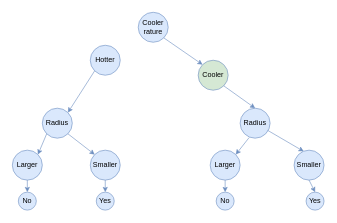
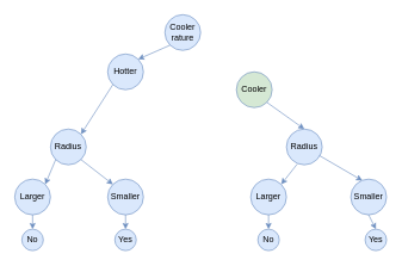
+ <mxCell id="11" value="" style="endArrow=classic;html=1;rounded=0;exitX=0;exitY=1;exitDx=0;exitDy=0;entryX=1;entryY=0;entryDx=0;entryDy=0;fillColor=#dae8fc;strokeColor=#6c8ebf;" edge="1" parent="1" source="2" target="4"><mxGeometry width="50" height="50" relative="1" as="geometry"><mxPoint x="-30" y="100" as="sourcePoint" /><mxPoint x="20" y="50" as="targetPoint" /></mxGeometry></mxCell>
- <mxCell id="15" value="" style="endArrow=classic;html=1;rounded=0;exitX=1;exitY=1;exitDx=0;exitDy=0;entryX=0;entryY=0;entryDx=0;entryDy=0;fillColor=#dae8fc;strokeColor=#6c8ebf;" edge="1" parent="1" source="2" target="3"><mxGeometry width="50" height="50" relative="1" as="geometry"><mxPoint x="360" y="80" as="sourcePoint" /><mxPoint x="410" y="30" as="targetPoint" /></mxGeometry></mxCell>
